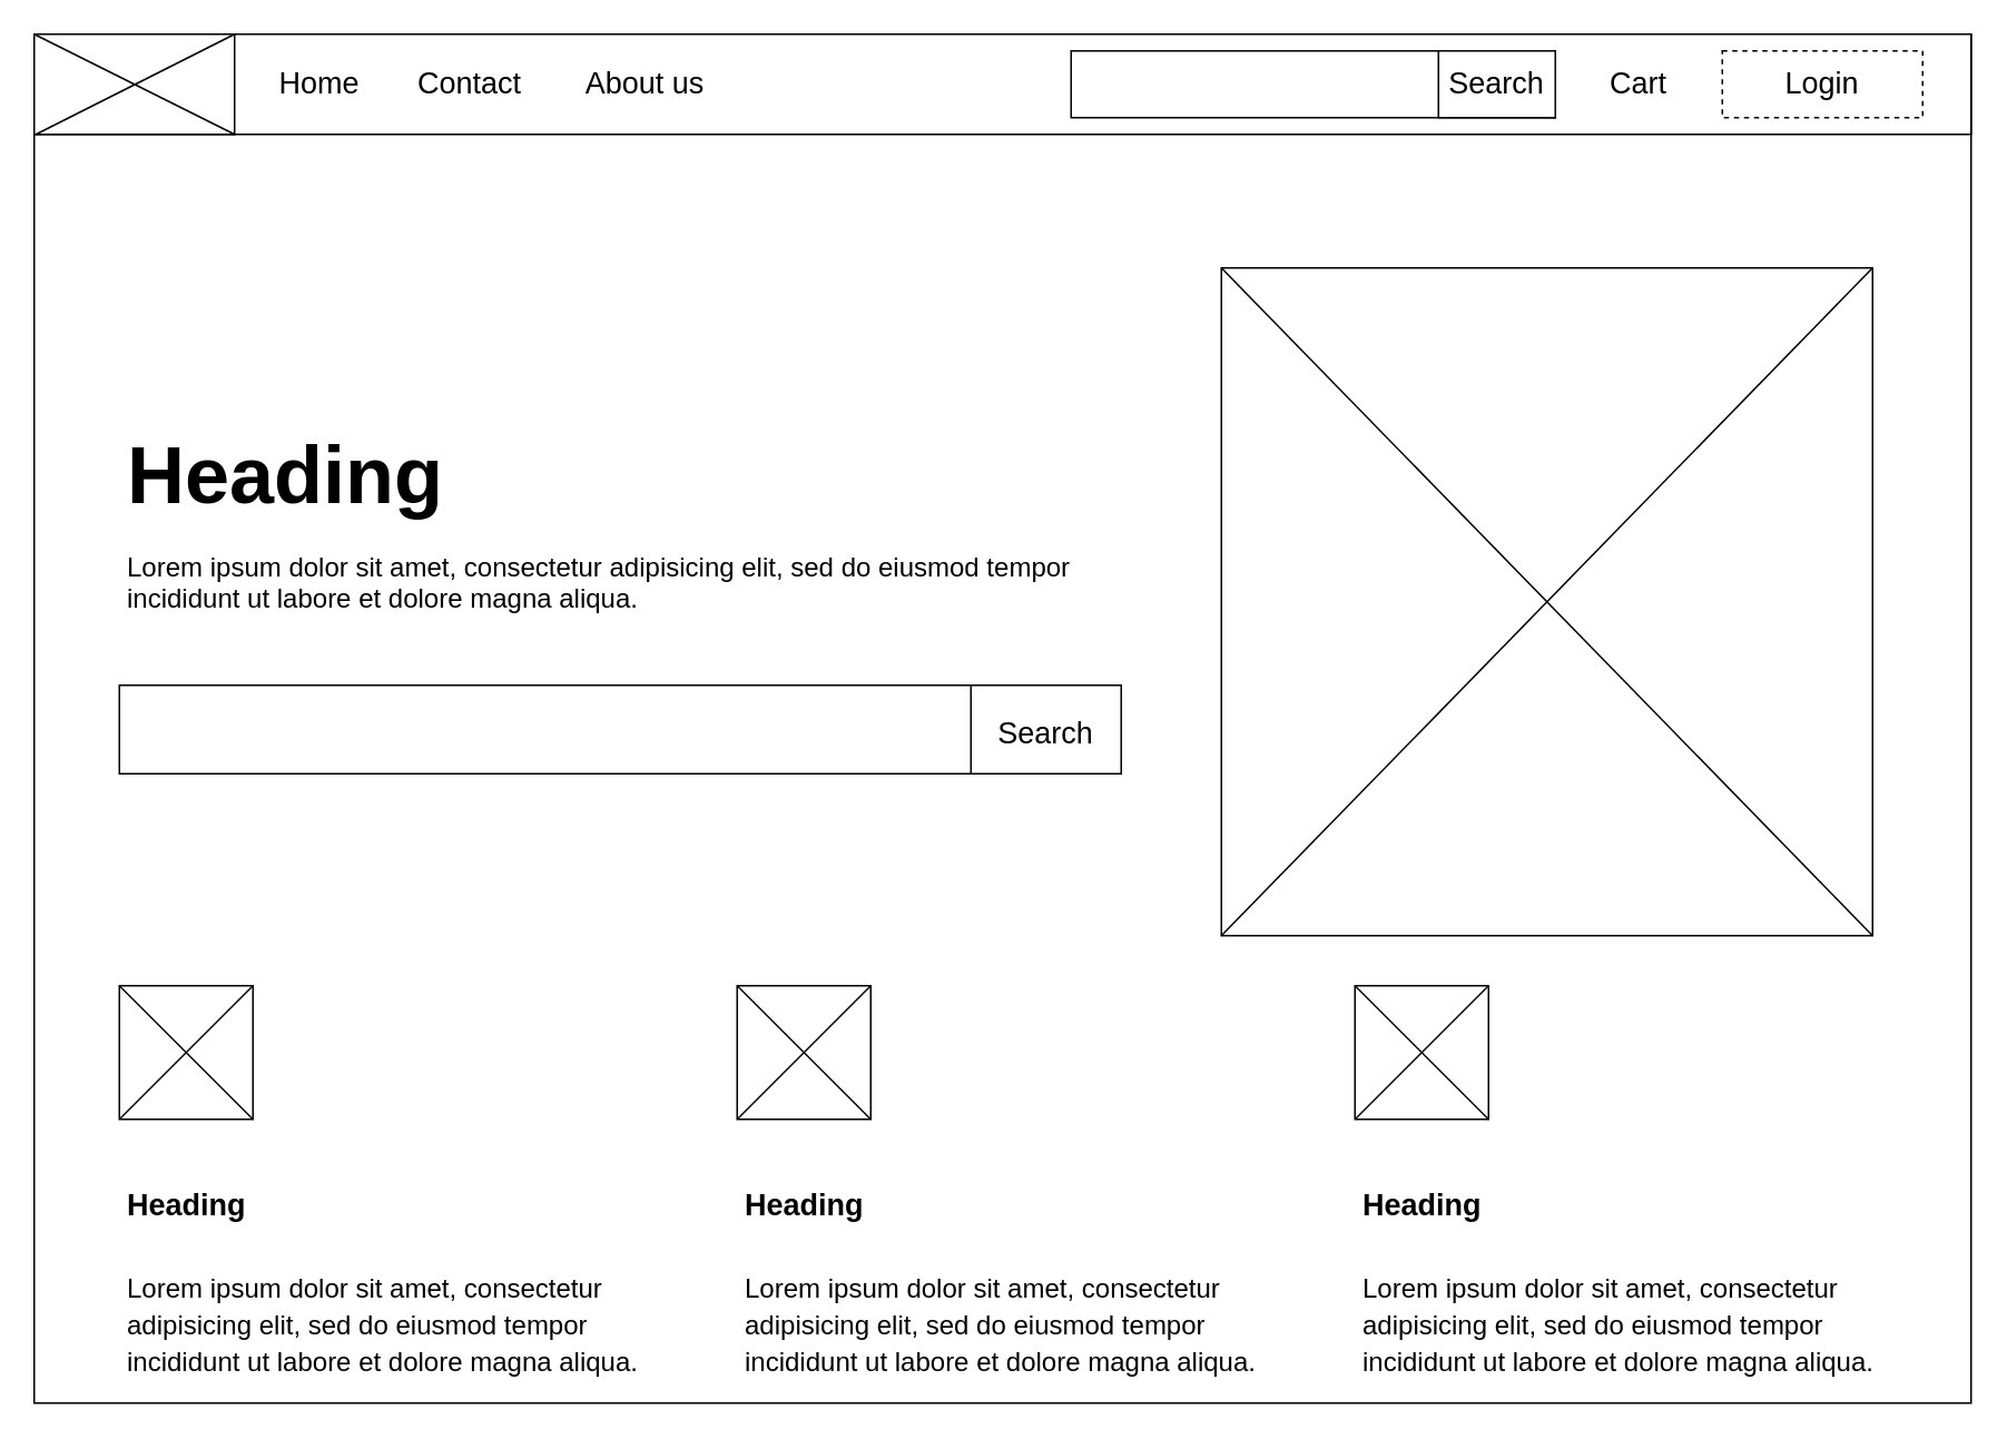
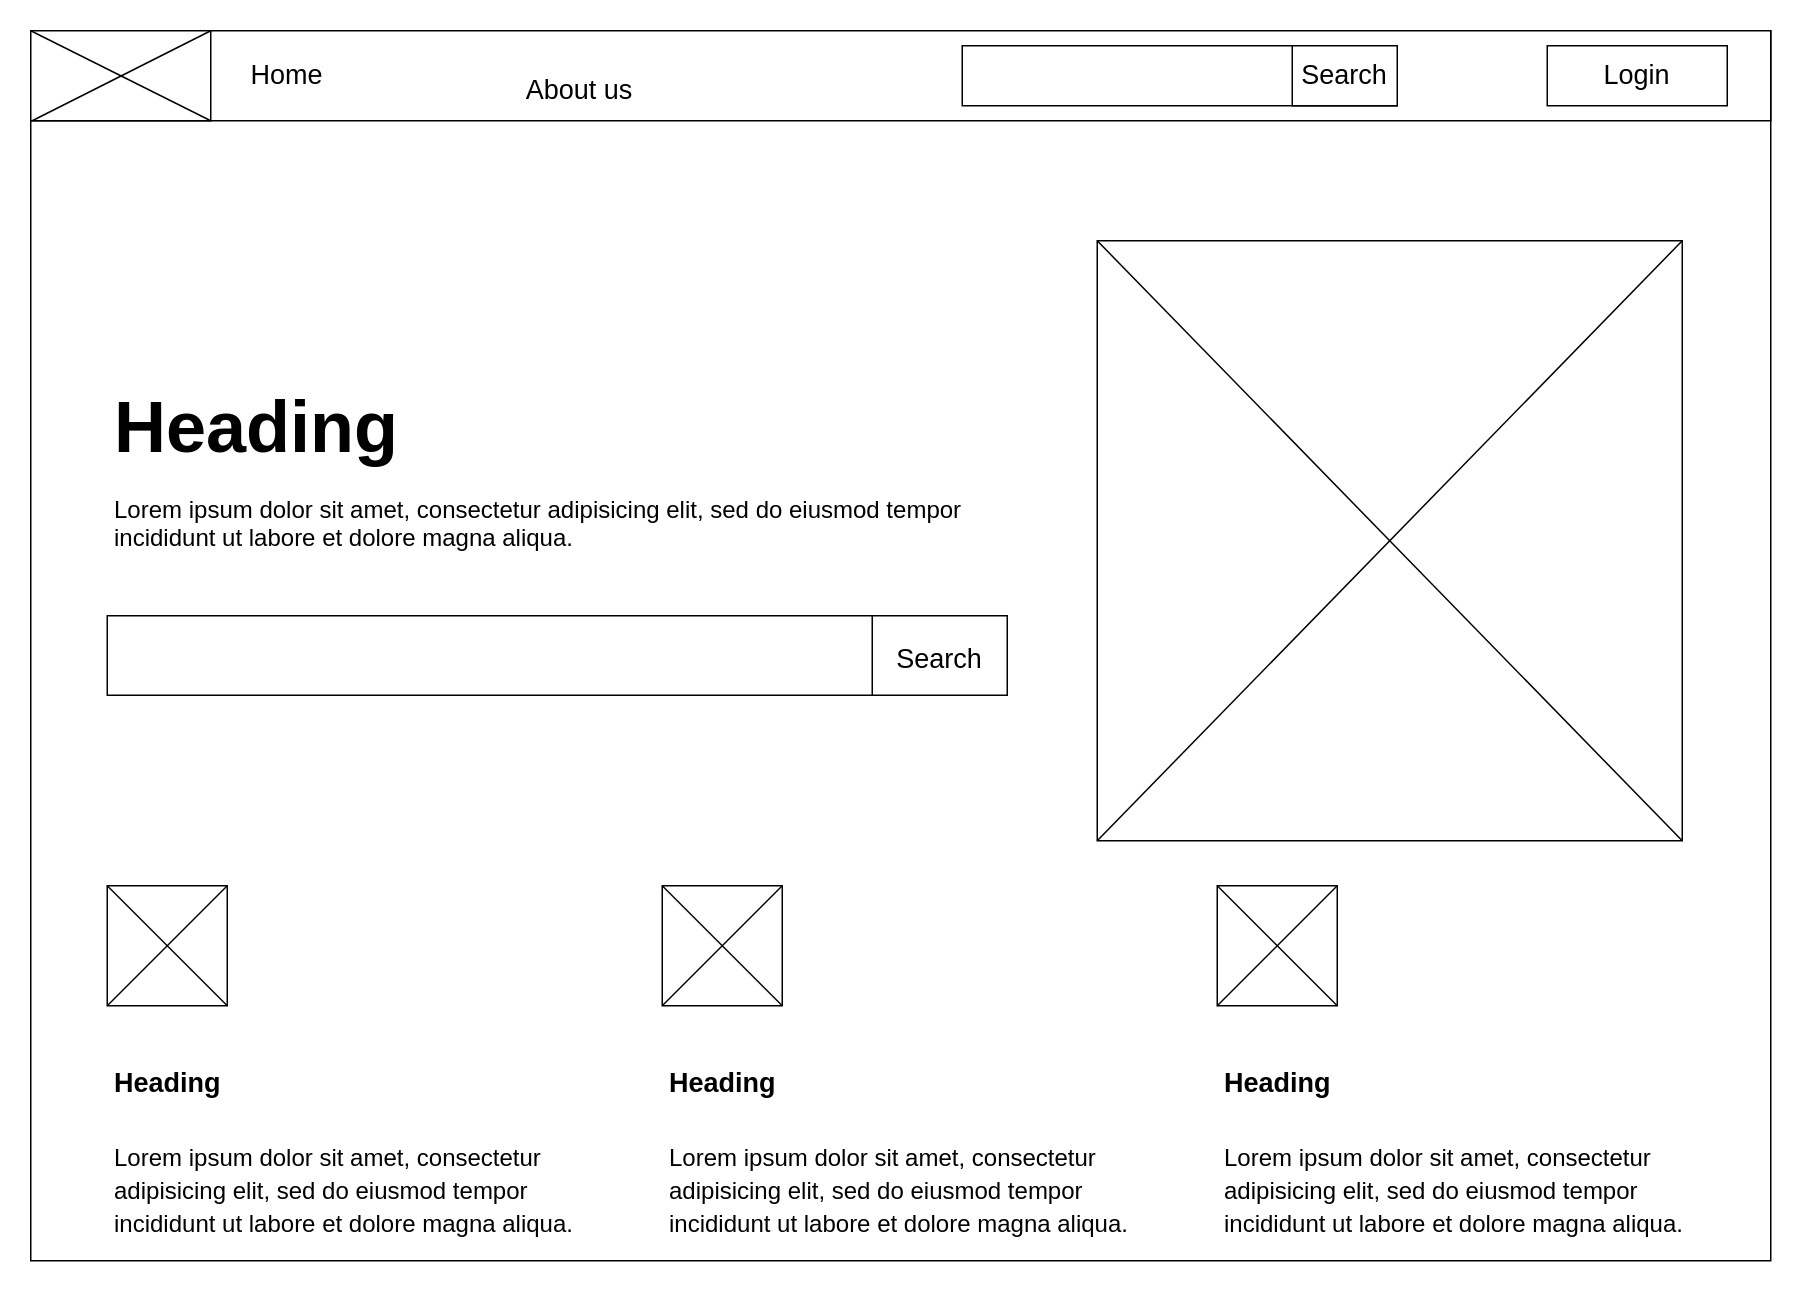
- <mxCell id="15" value="Contact" style="text;html=1;strokeColor=none;fillColor=none;align=center;verticalAlign=middle;whiteSpace=wrap;rounded=0;fontSize=18;" vertex="1" parent="1"><mxGeometry x="251" y="35" width="60" height="30" as="geometry" /></mxCell>
- <mxCell id="16" value="About us" style="text;html=1;strokeColor=none;fillColor=none;align=center;verticalAlign=middle;whiteSpace=wrap;rounded=0;fontSize=18;" vertex="1" parent="1"><mxGeometry x="331" y="35" width="110" height="30" as="geometry" /></mxCell>
+ <mxCell id="16" value="About us" style="text;html=1;strokeColor=none;fillColor=none;align=center;verticalAlign=middle;whiteSpace=wrap;rounded=0;fontSize=18;" vertex="1" parent="1"><mxGeometry x="331" y="45" width="110" height="30" as="geometry" /></mxCell>
- <mxCell id="18" value="Cart" style="text;html=1;strokeColor=none;fillColor=none;align=center;verticalAlign=middle;whiteSpace=wrap;rounded=0;fontSize=18;" vertex="1" parent="1"><mxGeometry x="951" y="35" width="60" height="30" as="geometry" /></mxCell>
- <mxCell id="17" value="Login" style="rounded=0;whiteSpace=wrap;html=1;fontSize=18;dashed=1;" vertex="1" parent="1"><mxGeometry x="1031" y="30" width="120" height="40" as="geometry" /></mxCell>
+ <mxCell id="17" value="Login" style="rounded=0;whiteSpace=wrap;html=1;fontSize=18;" vertex="1" parent="1"><mxGeometry x="1031" y="30" width="120" height="40" as="geometry" /></mxCell>
